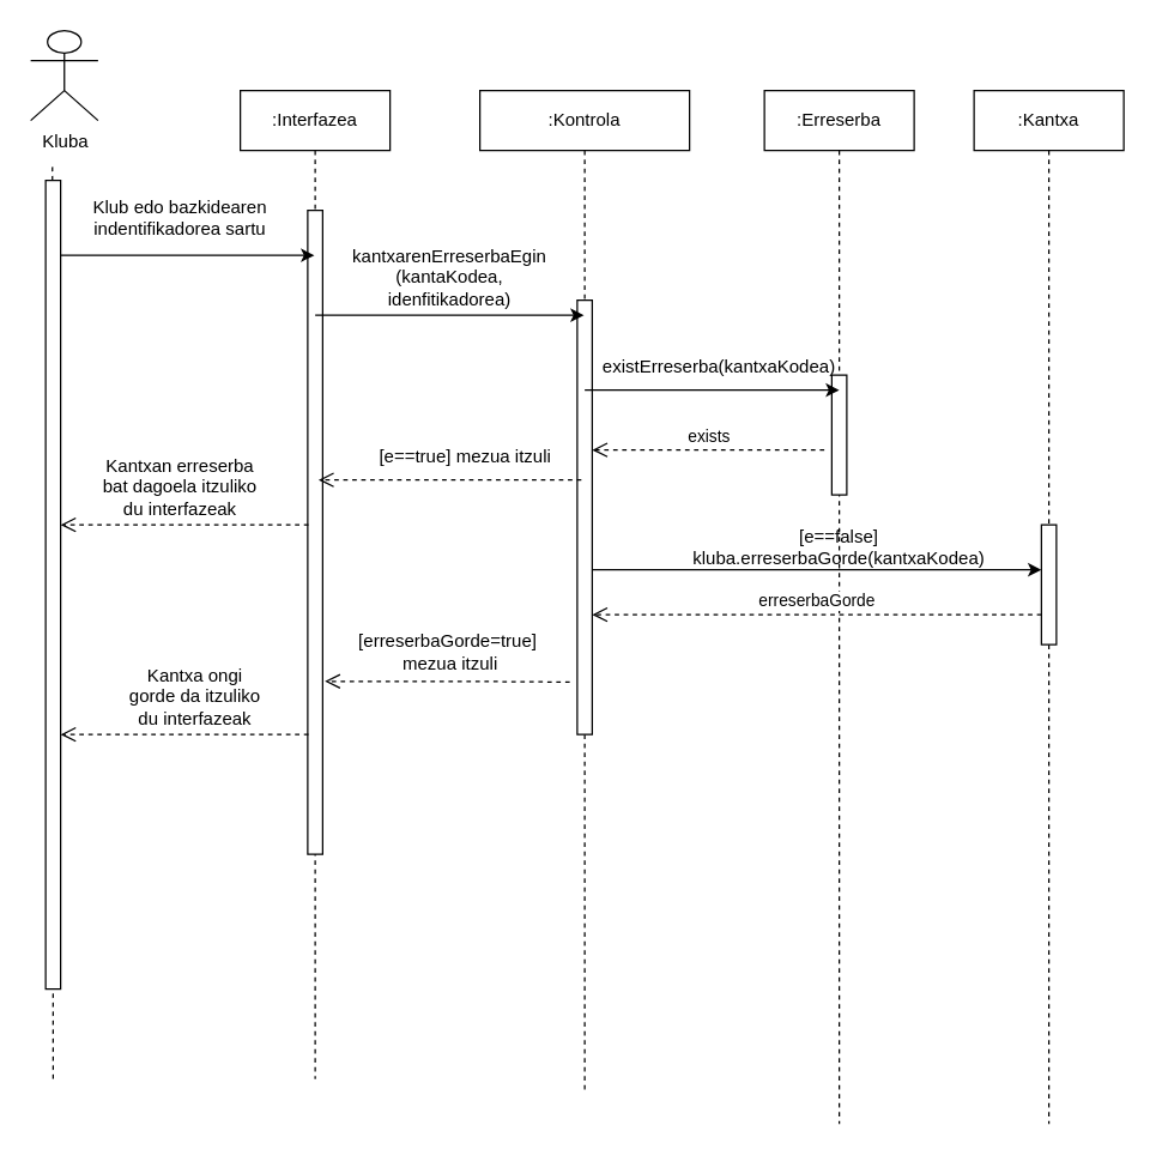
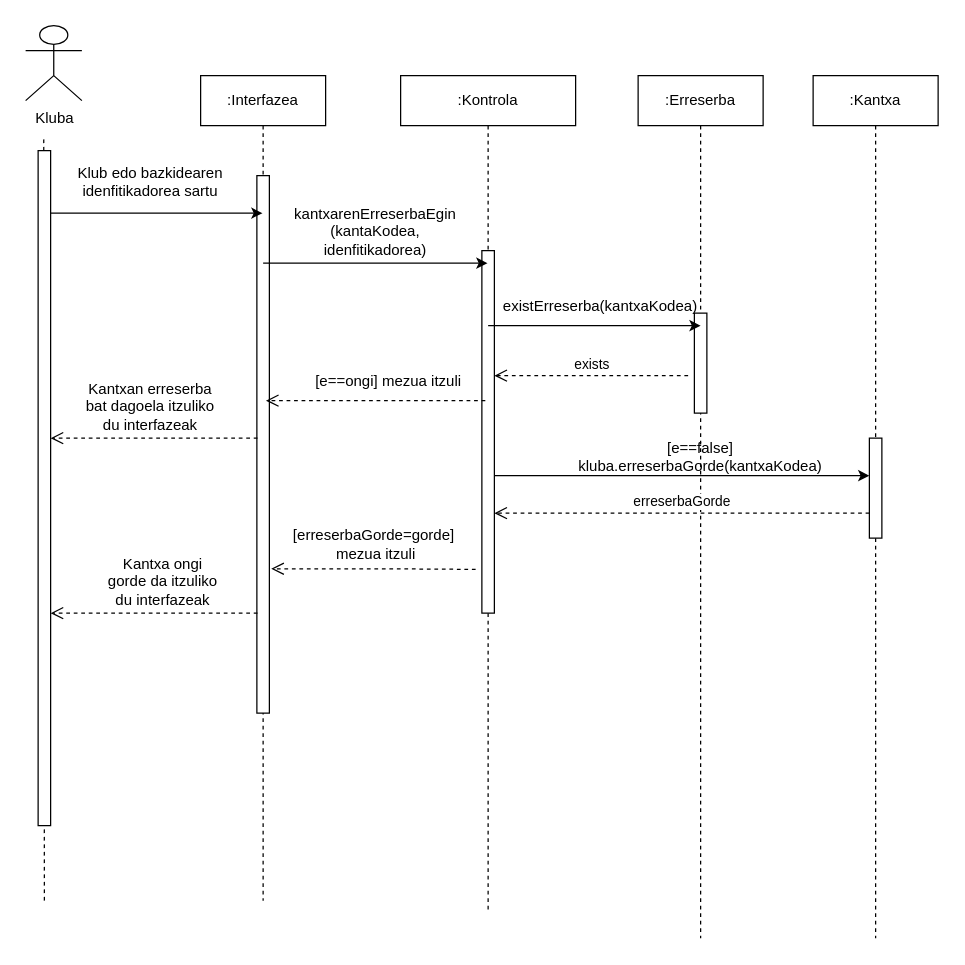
- <mxCell id="13" value="Klub edo bazkidearen indentifikadorea sartu" style="text;html=1;align=center;verticalAlign=middle;whiteSpace=wrap;rounded=0;" vertex="1" parent="1"><mxGeometry x="60" y="130" width="120" height="30" as="geometry" /></mxCell>
+ <mxCell id="13" value="Klub edo bazkidearen idenfitikadorea sartu" style="text;html=1;align=center;verticalAlign=middle;whiteSpace=wrap;rounded=0;" vertex="1" parent="1"><mxGeometry x="60" y="130" width="120" height="30" as="geometry" /></mxCell>
- <mxCell id="20" value="[e==true] mezua itzuli" style="text;html=1;align=center;verticalAlign=middle;resizable=0;points=[];autosize=1;strokeColor=none;fillColor=none;" vertex="1" parent="1"><mxGeometry x="240" y="290" width="140" height="30" as="geometry" /></mxCell>
+ <mxCell id="20" value="[e==ongi] mezua itzuli" style="text;html=1;align=center;verticalAlign=middle;resizable=0;points=[];autosize=1;strokeColor=none;fillColor=none;" vertex="1" parent="1"><mxGeometry x="240" y="290" width="140" height="30" as="geometry" /></mxCell>
- <mxCell id="28" value="[erreserbaGorde=true]&amp;nbsp;&lt;div&gt;mezua itzuli&lt;/div&gt;" style="text;html=1;align=center;verticalAlign=middle;resizable=0;points=[];autosize=1;strokeColor=none;fillColor=none;" vertex="1" parent="1"><mxGeometry x="225" y="415" width="150" height="40" as="geometry" /></mxCell>
+ <mxCell id="28" value="[erreserbaGorde=gorde]&amp;nbsp;&lt;div&gt;mezua itzuli&lt;/div&gt;" style="text;html=1;align=center;verticalAlign=middle;resizable=0;points=[];autosize=1;strokeColor=none;fillColor=none;" vertex="1" parent="1"><mxGeometry x="225" y="415" width="150" height="40" as="geometry" /></mxCell>
